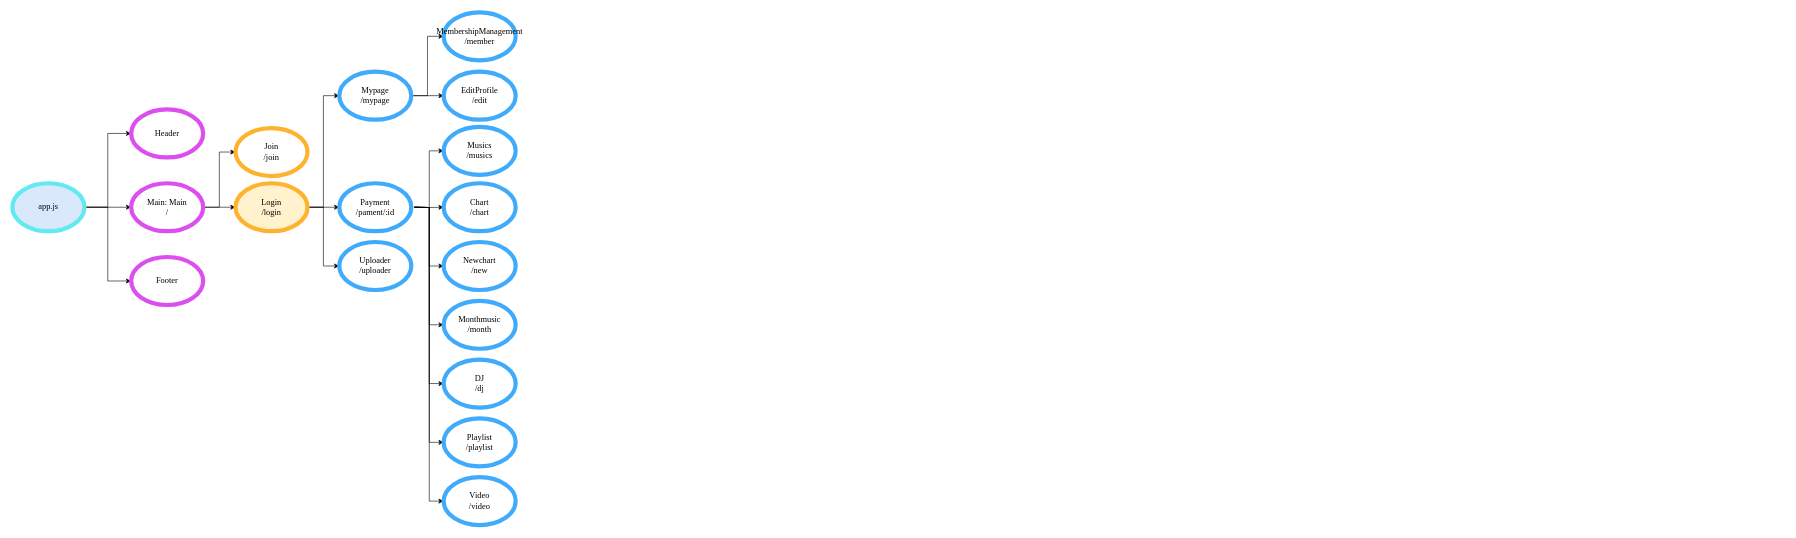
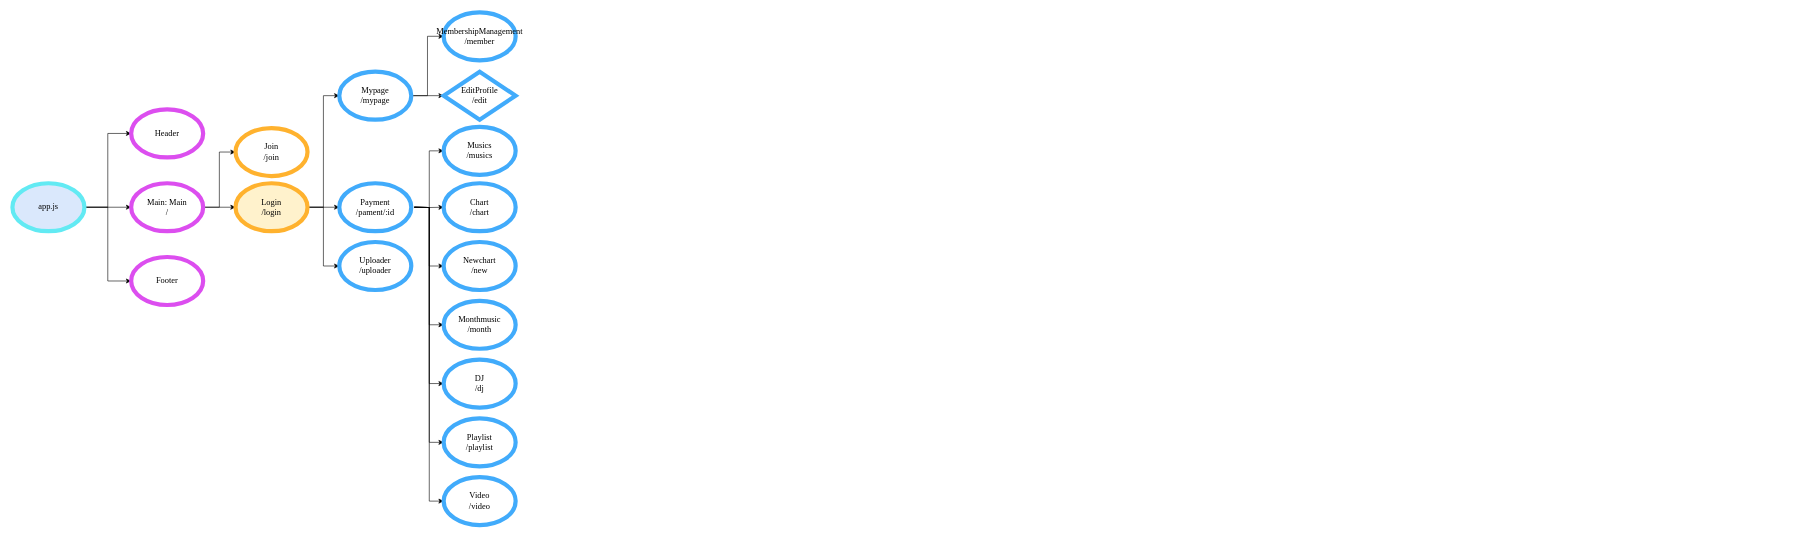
- <mxCell id="34" value="EditProfile&lt;br&gt;/edit&lt;br&gt;" style="ellipse;whiteSpace=wrap;html=1;strokeWidth=7;strokeColor=#41abfb;fontSize=14;fontStyle=0;fontFamily=Lucida Console;" vertex="1" parent="1"><mxGeometry x="739" y="119" width="120" height="80" as="geometry" /></mxCell>
+ <mxCell id="34" value="EditProfile&lt;br&gt;/edit&lt;br&gt;" style="rhombus;whiteSpace=wrap;html=1;strokeWidth=7;strokeColor=#41abfb;fontSize=14;fontStyle=0;fontFamily=Lucida Console;" vertex="1" parent="1"><mxGeometry x="739" y="119" width="120" height="80" as="geometry" /></mxCell>
